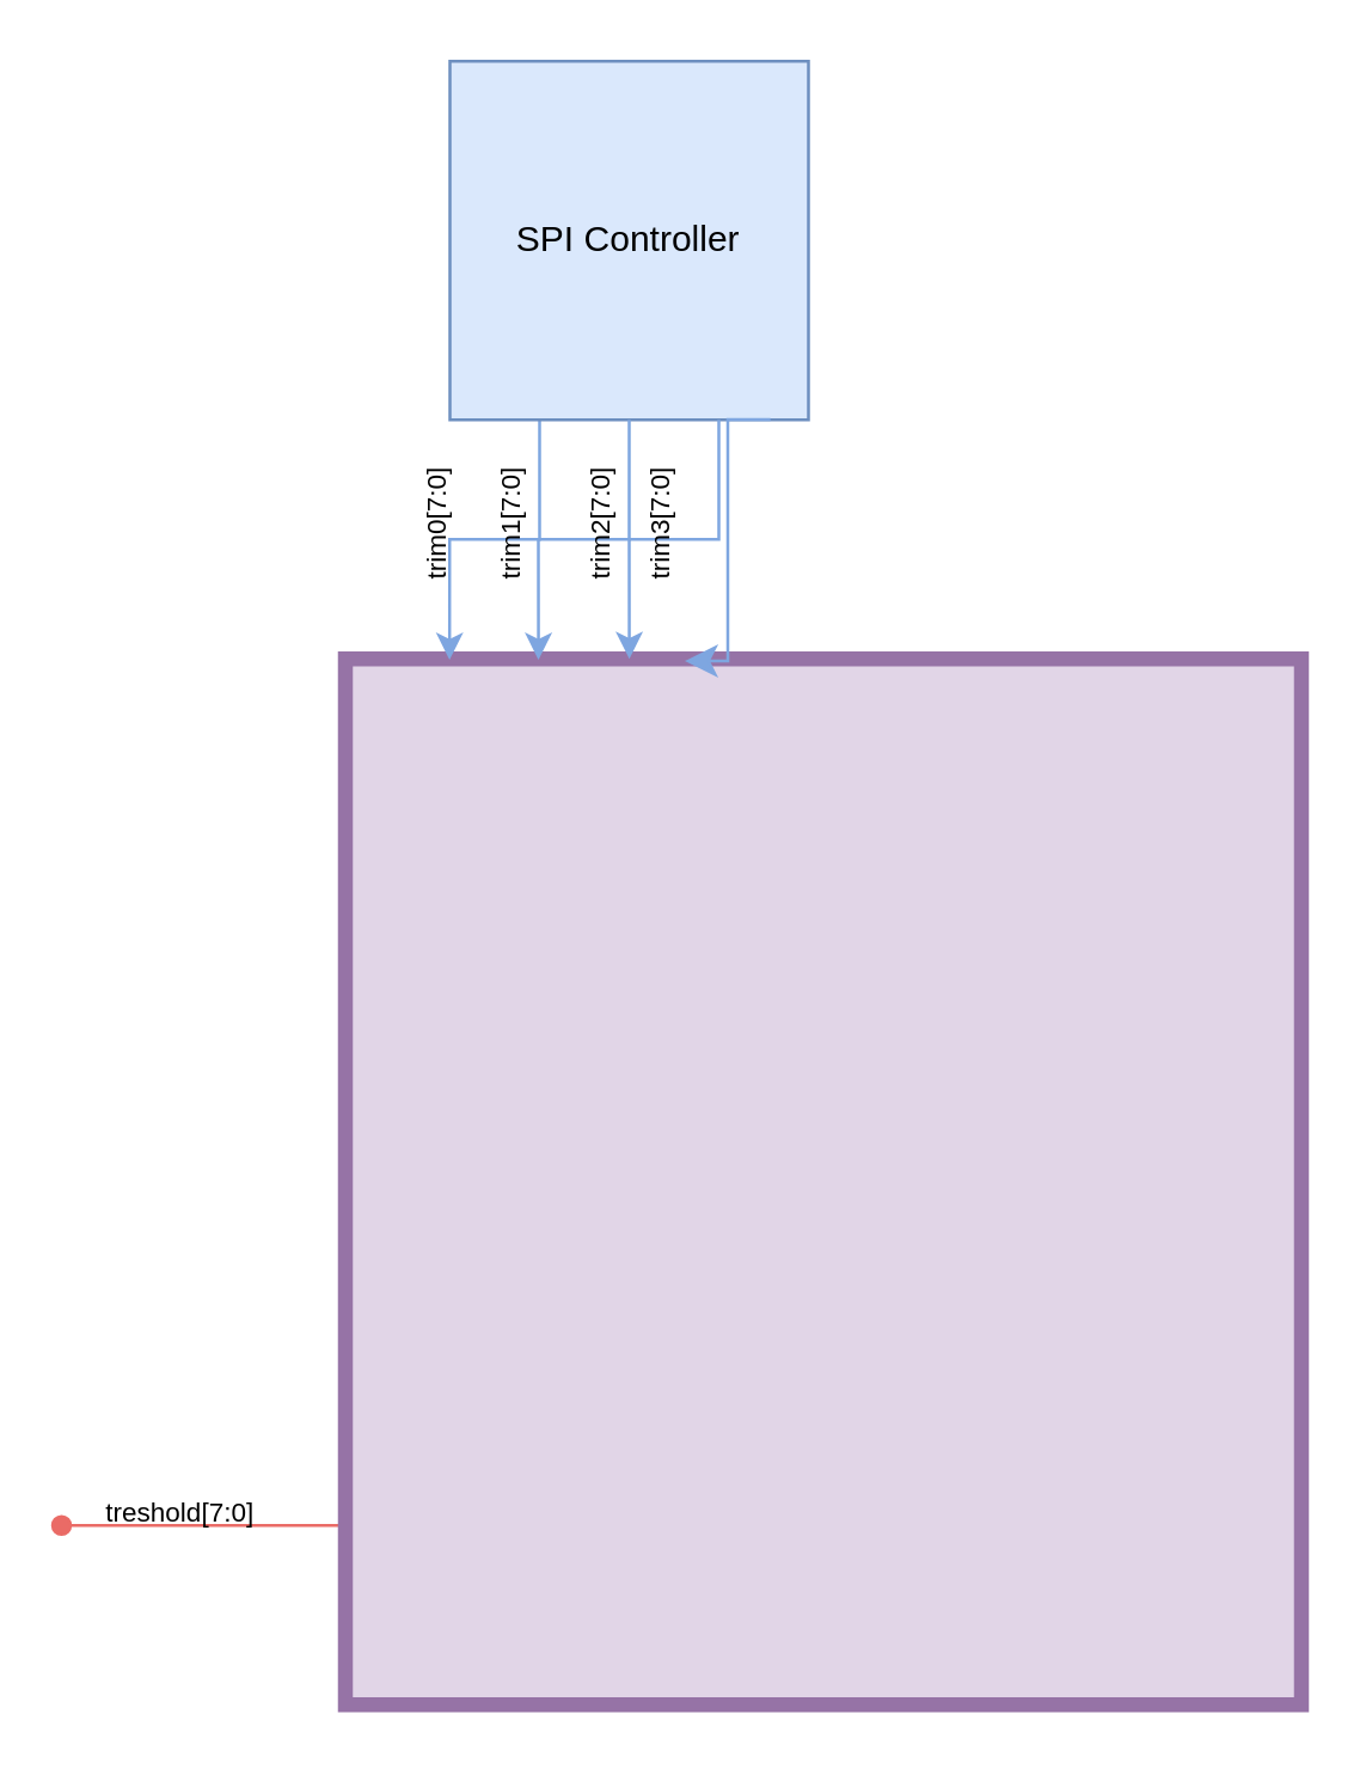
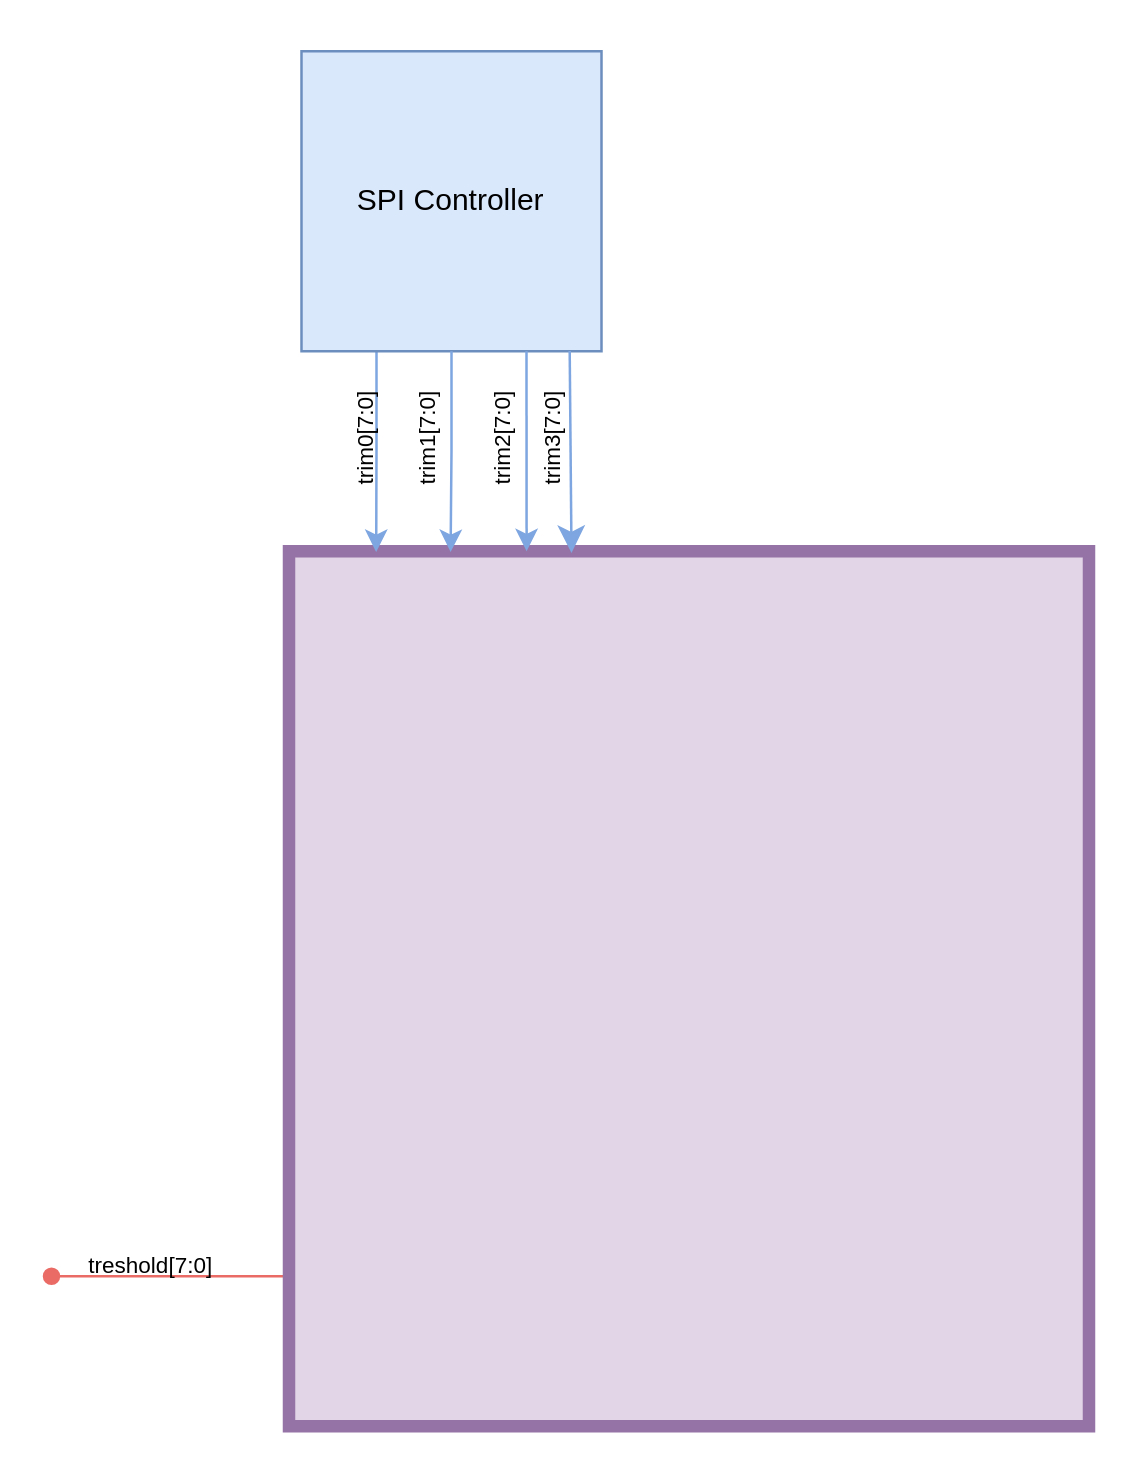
- <mxCell id="5" value="SPI Controller" style="text;html=1;strokeColor=#6c8ebf;fillColor=#dae8fc;align=center;verticalAlign=middle;whiteSpace=wrap;rounded=0;" vertex="1" parent="1"><mxGeometry x="150" y="20" width="120" height="120" as="geometry" /></mxCell>
+ <mxCell id="5" value="SPI Controller" style="text;html=1;strokeColor=#6c8ebf;fillColor=#dae8fc;align=center;verticalAlign=middle;whiteSpace=wrap;rounded=0;" vertex="1" parent="1"><mxGeometry x="120" y="20" width="120" height="120" as="geometry" /></mxCell>
